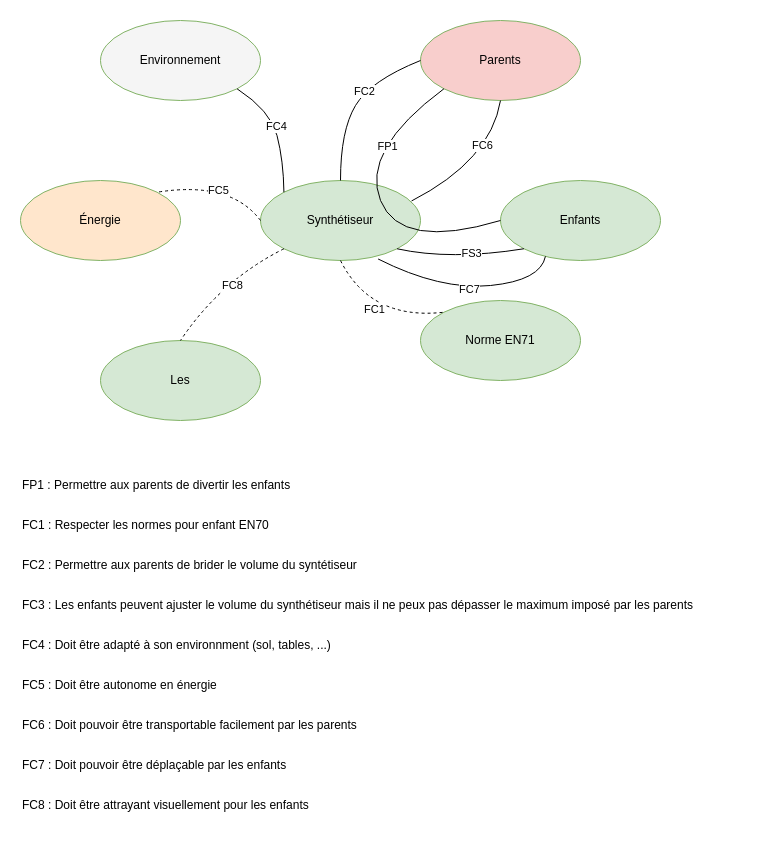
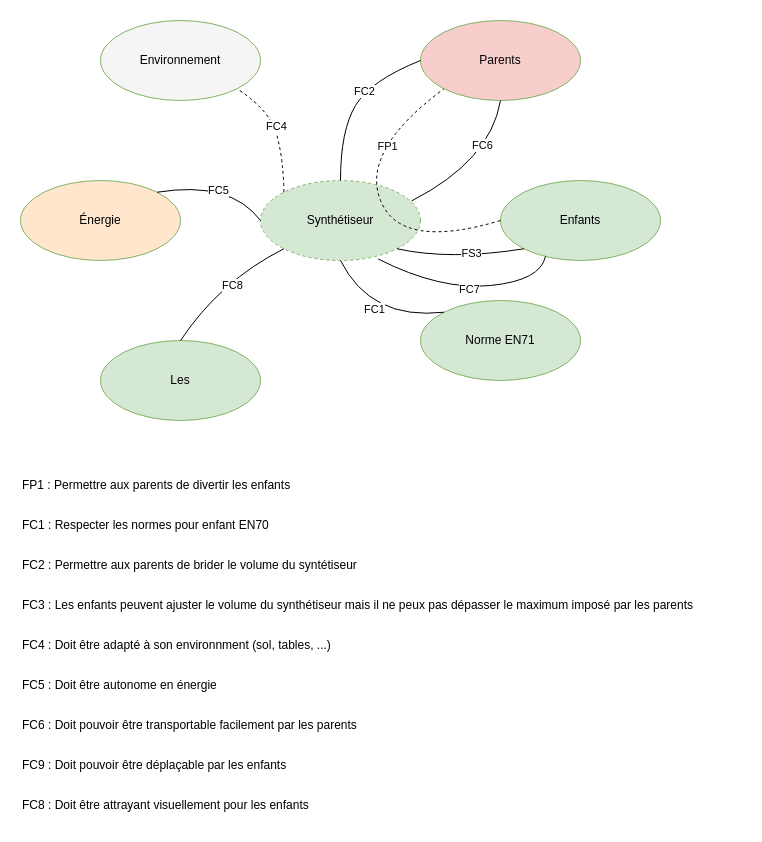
- <mxCell id="19" value="" style="curved=1;endArrow=none;html=1;rounded=0;entryX=1;entryY=1;entryDx=0;entryDy=0;exitX=0;exitY=0;exitDx=0;exitDy=0;endFill=0;" edge="1" parent="1" source="2" target="5"><mxGeometry width="50" height="50" relative="1" as="geometry"><mxPoint x="250" y="170" as="sourcePoint" /><mxPoint x="300" y="120" as="targetPoint" /><Array as="points"><mxPoint x="283" y="160" /><mxPoint x="270" y="110" /></Array></mxGeometry></mxCell>
+ <mxCell id="19" value="" style="curved=1;endArrow=none;html=1;rounded=0;entryX=1;entryY=1;entryDx=0;entryDy=0;exitX=0;exitY=0;exitDx=0;exitDy=0;endFill=0;dashed=1;" edge="1" parent="1" source="2" target="5"><mxGeometry width="50" height="50" relative="1" as="geometry"><mxPoint x="250" y="170" as="sourcePoint" /><mxPoint x="300" y="120" as="targetPoint" /><Array as="points"><mxPoint x="283" y="160" /><mxPoint x="270" y="110" /></Array></mxGeometry></mxCell>
- <mxCell id="21" value="" style="curved=1;endArrow=none;html=1;rounded=0;entryX=1;entryY=0;entryDx=0;entryDy=0;exitX=0;exitY=0.5;exitDx=0;exitDy=0;endFill=0;dashed=1;" edge="1" parent="1" source="2" target="3"><mxGeometry width="50" height="50" relative="1" as="geometry"><mxPoint x="210" y="180" as="sourcePoint" /><mxPoint x="260" y="130" as="targetPoint" /><Array as="points"><mxPoint x="230" y="180" /></Array></mxGeometry></mxCell>
+ <mxCell id="21" value="" style="curved=1;endArrow=none;html=1;rounded=0;entryX=1;entryY=0;entryDx=0;entryDy=0;exitX=0;exitY=0.5;exitDx=0;exitDy=0;endFill=0;" edge="1" parent="1" source="2" target="3"><mxGeometry width="50" height="50" relative="1" as="geometry"><mxPoint x="210" y="180" as="sourcePoint" /><mxPoint x="260" y="130" as="targetPoint" /><Array as="points"><mxPoint x="230" y="180" /></Array></mxGeometry></mxCell>
- <mxCell id="2" value="Synthétiseur" style="ellipse;whiteSpace=wrap;html=1;fillColor=#d5e8d4;strokeColor=#82b366;" vertex="1" parent="1"><mxGeometry x="260" y="180" width="160" height="80" as="geometry" /></mxCell>
+ <mxCell id="2" value="Synthétiseur" style="ellipse;whiteSpace=wrap;html=1;fillColor=#d5e8d4;strokeColor=#82b366;dashed=1;" vertex="1" parent="1"><mxGeometry x="260" y="180" width="160" height="80" as="geometry" /></mxCell>
- <mxCell id="9" value="" style="curved=1;endArrow=none;html=1;rounded=0;entryX=0;entryY=1;entryDx=0;entryDy=0;exitX=0;exitY=0.5;exitDx=0;exitDy=0;endFill=0;" edge="1" parent="1" source="4" target="7"><mxGeometry width="50" height="50" relative="1" as="geometry"><mxPoint x="350" y="150" as="sourcePoint" /><mxPoint x="400" y="100" as="targetPoint" /><Array as="points"><mxPoint x="400" y="250" /><mxPoint x="360" y="150" /></Array></mxGeometry></mxCell>
+ <mxCell id="9" value="" style="curved=1;endArrow=none;html=1;rounded=0;entryX=0;entryY=1;entryDx=0;entryDy=0;exitX=0;exitY=0.5;exitDx=0;exitDy=0;endFill=0;dashed=1;" edge="1" parent="1" source="4" target="7"><mxGeometry width="50" height="50" relative="1" as="geometry"><mxPoint x="350" y="150" as="sourcePoint" /><mxPoint x="400" y="100" as="targetPoint" /><Array as="points"><mxPoint x="400" y="250" /><mxPoint x="360" y="150" /></Array></mxGeometry></mxCell>
- <mxCell id="25" value="" style="curved=1;endArrow=none;html=1;rounded=0;exitX=0.5;exitY=1;exitDx=0;exitDy=0;entryX=0;entryY=0;entryDx=0;entryDy=0;endFill=0;dashed=1;" edge="1" parent="1" source="2" target="8"><mxGeometry width="50" height="50" relative="1" as="geometry"><mxPoint x="350" y="360" as="sourcePoint" /><mxPoint x="380" y="380" as="targetPoint" /><Array as="points"><mxPoint x="370" y="320" /></Array></mxGeometry></mxCell>
+ <mxCell id="25" value="" style="curved=1;endArrow=none;html=1;rounded=0;exitX=0.5;exitY=1;exitDx=0;exitDy=0;entryX=0;entryY=0;entryDx=0;entryDy=0;endFill=0;" edge="1" parent="1" source="2" target="8"><mxGeometry width="50" height="50" relative="1" as="geometry"><mxPoint x="350" y="360" as="sourcePoint" /><mxPoint x="380" y="380" as="targetPoint" /><Array as="points"><mxPoint x="370" y="320" /></Array></mxGeometry></mxCell>
- <mxCell id="23" value="" style="curved=1;endArrow=none;html=1;rounded=0;entryX=0.5;entryY=0;entryDx=0;entryDy=0;exitX=0;exitY=1;exitDx=0;exitDy=0;endFill=0;dashed=1;" edge="1" parent="1" source="2" target="6"><mxGeometry width="50" height="50" relative="1" as="geometry"><mxPoint x="260" y="340" as="sourcePoint" /><mxPoint x="310" y="290" as="targetPoint" /><Array as="points"><mxPoint x="220" y="280" /></Array></mxGeometry></mxCell>
+ <mxCell id="23" value="" style="curved=1;endArrow=none;html=1;rounded=0;entryX=0.5;entryY=0;entryDx=0;entryDy=0;exitX=0;exitY=1;exitDx=0;exitDy=0;endFill=0;" edge="1" parent="1" source="2" target="6"><mxGeometry width="50" height="50" relative="1" as="geometry"><mxPoint x="260" y="340" as="sourcePoint" /><mxPoint x="310" y="290" as="targetPoint" /><Array as="points"><mxPoint x="220" y="280" /></Array></mxGeometry></mxCell>
- <mxCell id="34" value="FC7 : Doit pouvoir être déplaçable par les enfants" style="text;html=1;strokeColor=none;fillColor=none;align=left;verticalAlign=middle;whiteSpace=wrap;rounded=0;" vertex="1" parent="1"><mxGeometry x="20" y="750" width="520" height="30" as="geometry" /></mxCell>
+ <mxCell id="34" value="FC9 : Doit pouvoir être déplaçable par les enfants" style="text;html=1;strokeColor=none;fillColor=none;align=left;verticalAlign=middle;whiteSpace=wrap;rounded=0;" vertex="1" parent="1"><mxGeometry x="20" y="750" width="520" height="30" as="geometry" /></mxCell>
